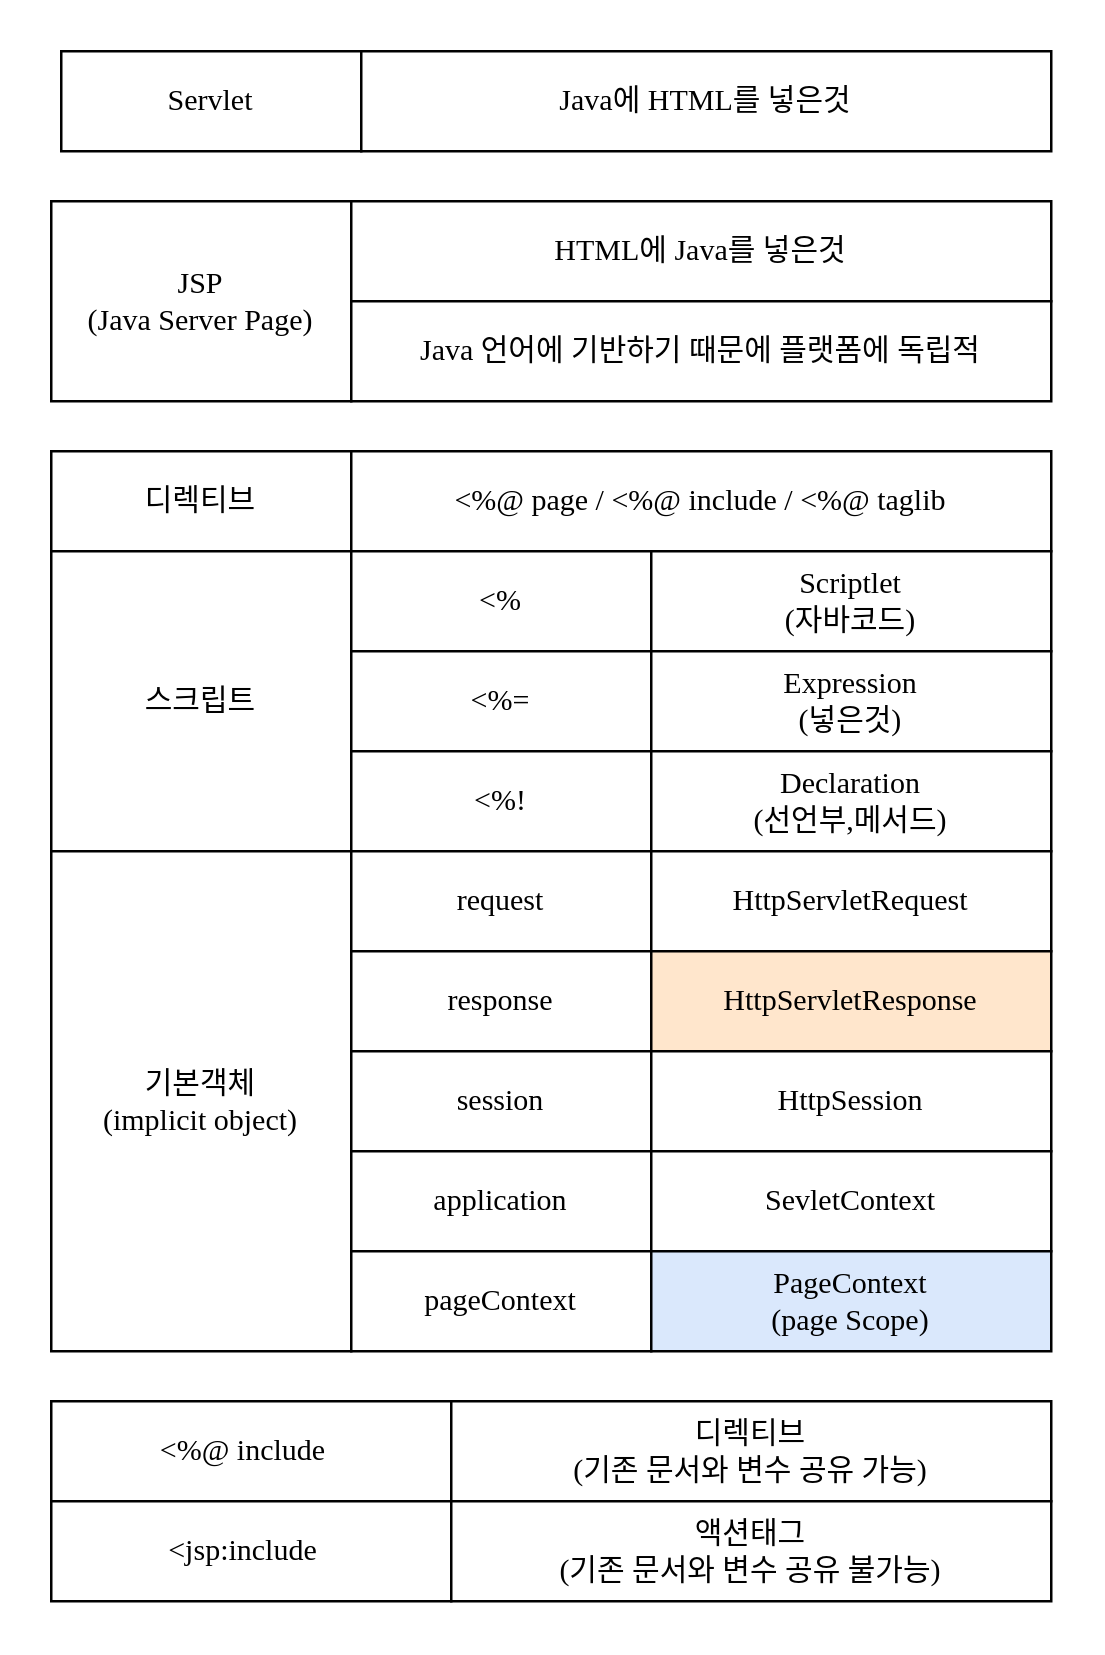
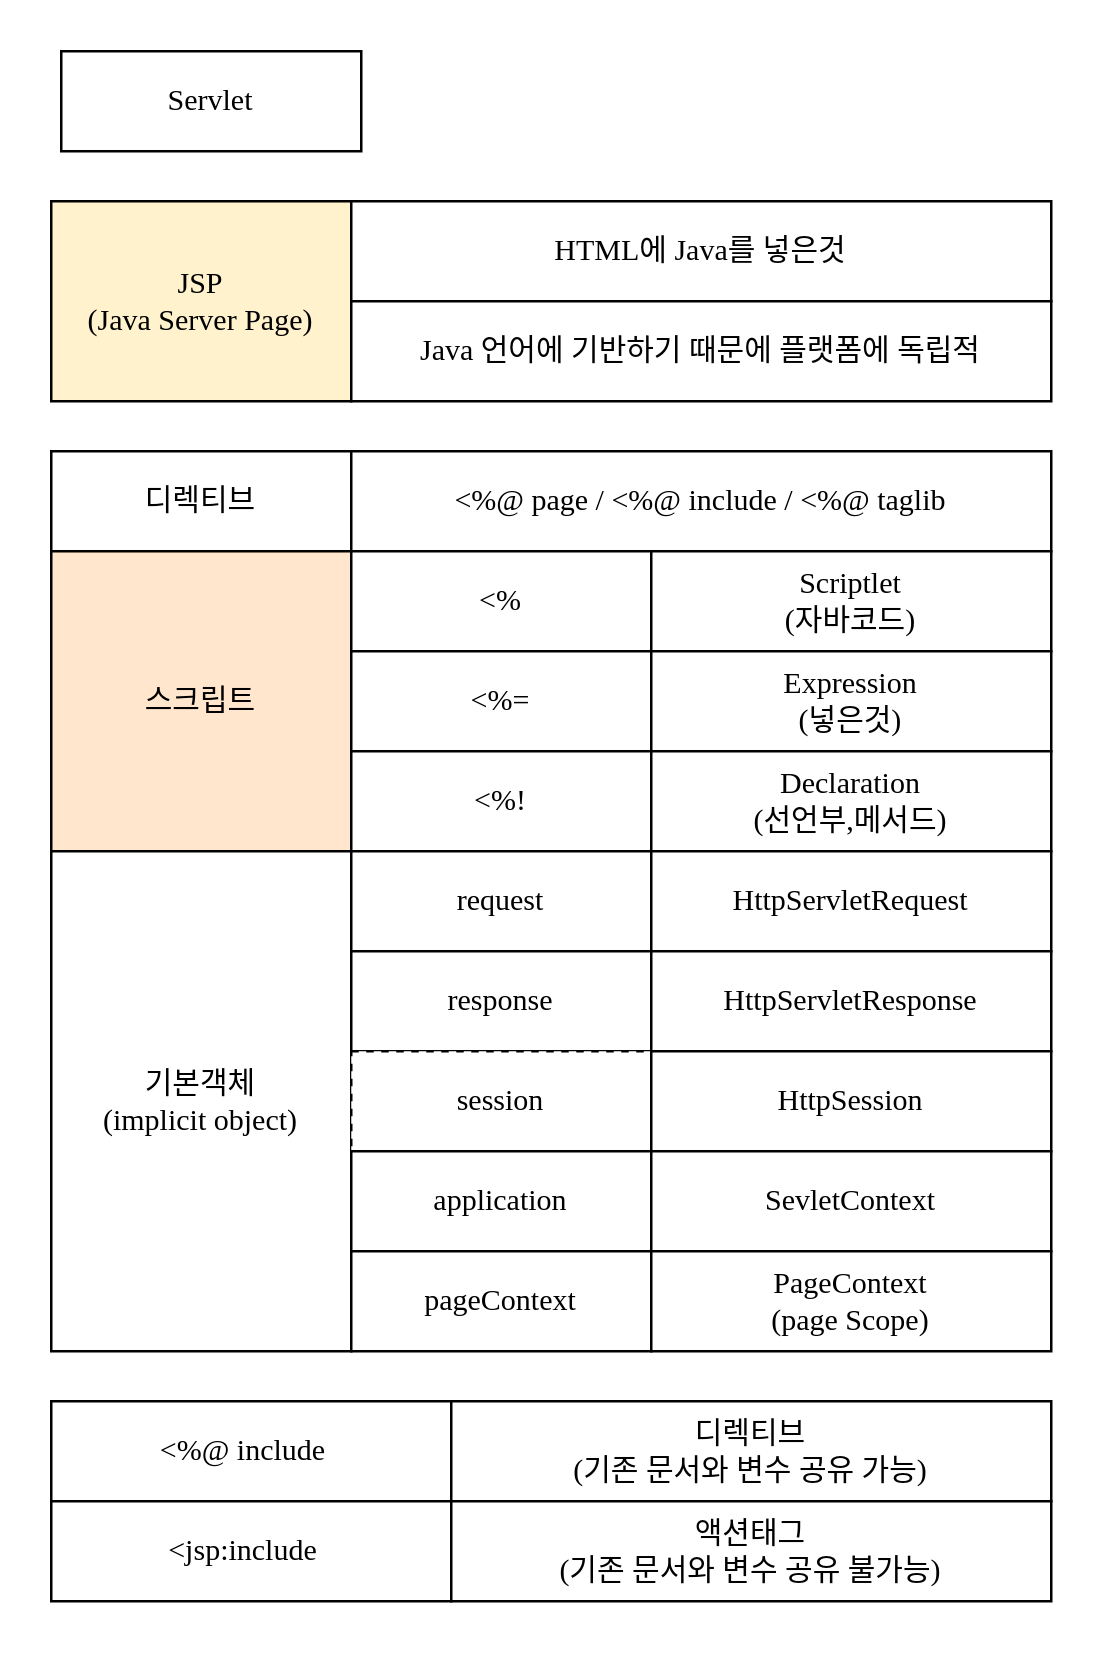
- <mxCell id="5" value="Java에 HTML를 넣은것" style="rounded=0;whiteSpace=wrap;html=1;fontFamily=a고딕14;" vertex="1" parent="1"><mxGeometry x="144" y="20" width="276" height="40" as="geometry" /></mxCell>
- <mxCell id="2" value="JSP&lt;br&gt;(Java Server Page)" style="rounded=0;whiteSpace=wrap;html=1;fontFamily=a고딕14;" vertex="1" parent="1"><mxGeometry x="20" y="80" width="120" height="80" as="geometry" /></mxCell>
+ <mxCell id="2" value="JSP&lt;br&gt;(Java Server Page)" style="rounded=0;whiteSpace=wrap;html=1;fontFamily=a고딕14;fillColor=#fff2cc;" vertex="1" parent="1"><mxGeometry x="20" y="80" width="120" height="80" as="geometry" /></mxCell>
- <mxCell id="8" value="스크립트" style="rounded=0;whiteSpace=wrap;html=1;fontFamily=a고딕14;" vertex="1" parent="1"><mxGeometry x="20" y="220" width="120" height="120" as="geometry" /></mxCell>
+ <mxCell id="8" value="스크립트" style="rounded=0;whiteSpace=wrap;html=1;fontFamily=a고딕14;fillColor=#ffe6cc;" vertex="1" parent="1"><mxGeometry x="20" y="220" width="120" height="120" as="geometry" /></mxCell>
- <mxCell id="23" value="HttpServletResponse" style="rounded=0;whiteSpace=wrap;html=1;fontFamily=a고딕14;fillColor=#ffe6cc;" vertex="1" parent="1"><mxGeometry x="260" y="380" width="160" height="40" as="geometry" /></mxCell>
+ <mxCell id="23" value="HttpServletResponse" style="rounded=0;whiteSpace=wrap;html=1;fontFamily=a고딕14;" vertex="1" parent="1"><mxGeometry x="260" y="380" width="160" height="40" as="geometry" /></mxCell>
- <mxCell id="19" value="session" style="rounded=0;whiteSpace=wrap;html=1;fontFamily=a고딕14;" vertex="1" parent="1"><mxGeometry x="140" y="420" width="120" height="40" as="geometry" /></mxCell>
+ <mxCell id="19" value="session" style="rounded=0;whiteSpace=wrap;html=1;fontFamily=a고딕14;dashed=1;" vertex="1" parent="1"><mxGeometry x="140" y="420" width="120" height="40" as="geometry" /></mxCell>
- <mxCell id="26" value="PageContext&lt;br&gt;(page Scope)" style="rounded=0;whiteSpace=wrap;html=1;fontFamily=a고딕14;fillColor=#dae8fc;" vertex="1" parent="1"><mxGeometry x="260" y="500" width="160" height="40" as="geometry" /></mxCell>
+ <mxCell id="26" value="PageContext&lt;br&gt;(page Scope)" style="rounded=0;whiteSpace=wrap;html=1;fontFamily=a고딕14;" vertex="1" parent="1"><mxGeometry x="260" y="500" width="160" height="40" as="geometry" /></mxCell>
